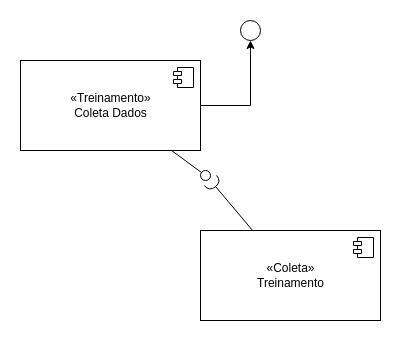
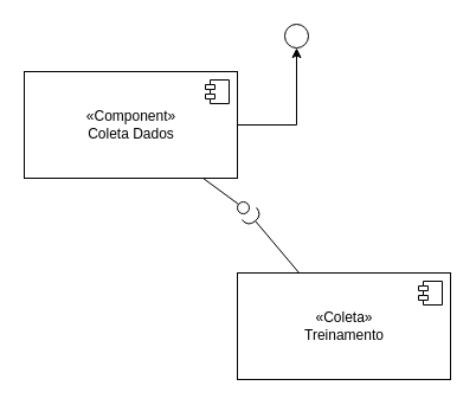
- <mxCell id="3" value="&lt;div&gt;«Treinamento»&lt;/div&gt;Coleta Dados" style="html=1;dropTarget=0;" vertex="1" parent="1"><mxGeometry x="20" y="60" width="180" height="90" as="geometry" /></mxCell>
+ <mxCell id="3" value="&lt;div&gt;«Component»&lt;/div&gt;Coleta Dados" style="html=1;dropTarget=0;" vertex="1" parent="1"><mxGeometry x="20" y="60" width="180" height="90" as="geometry" /></mxCell>
